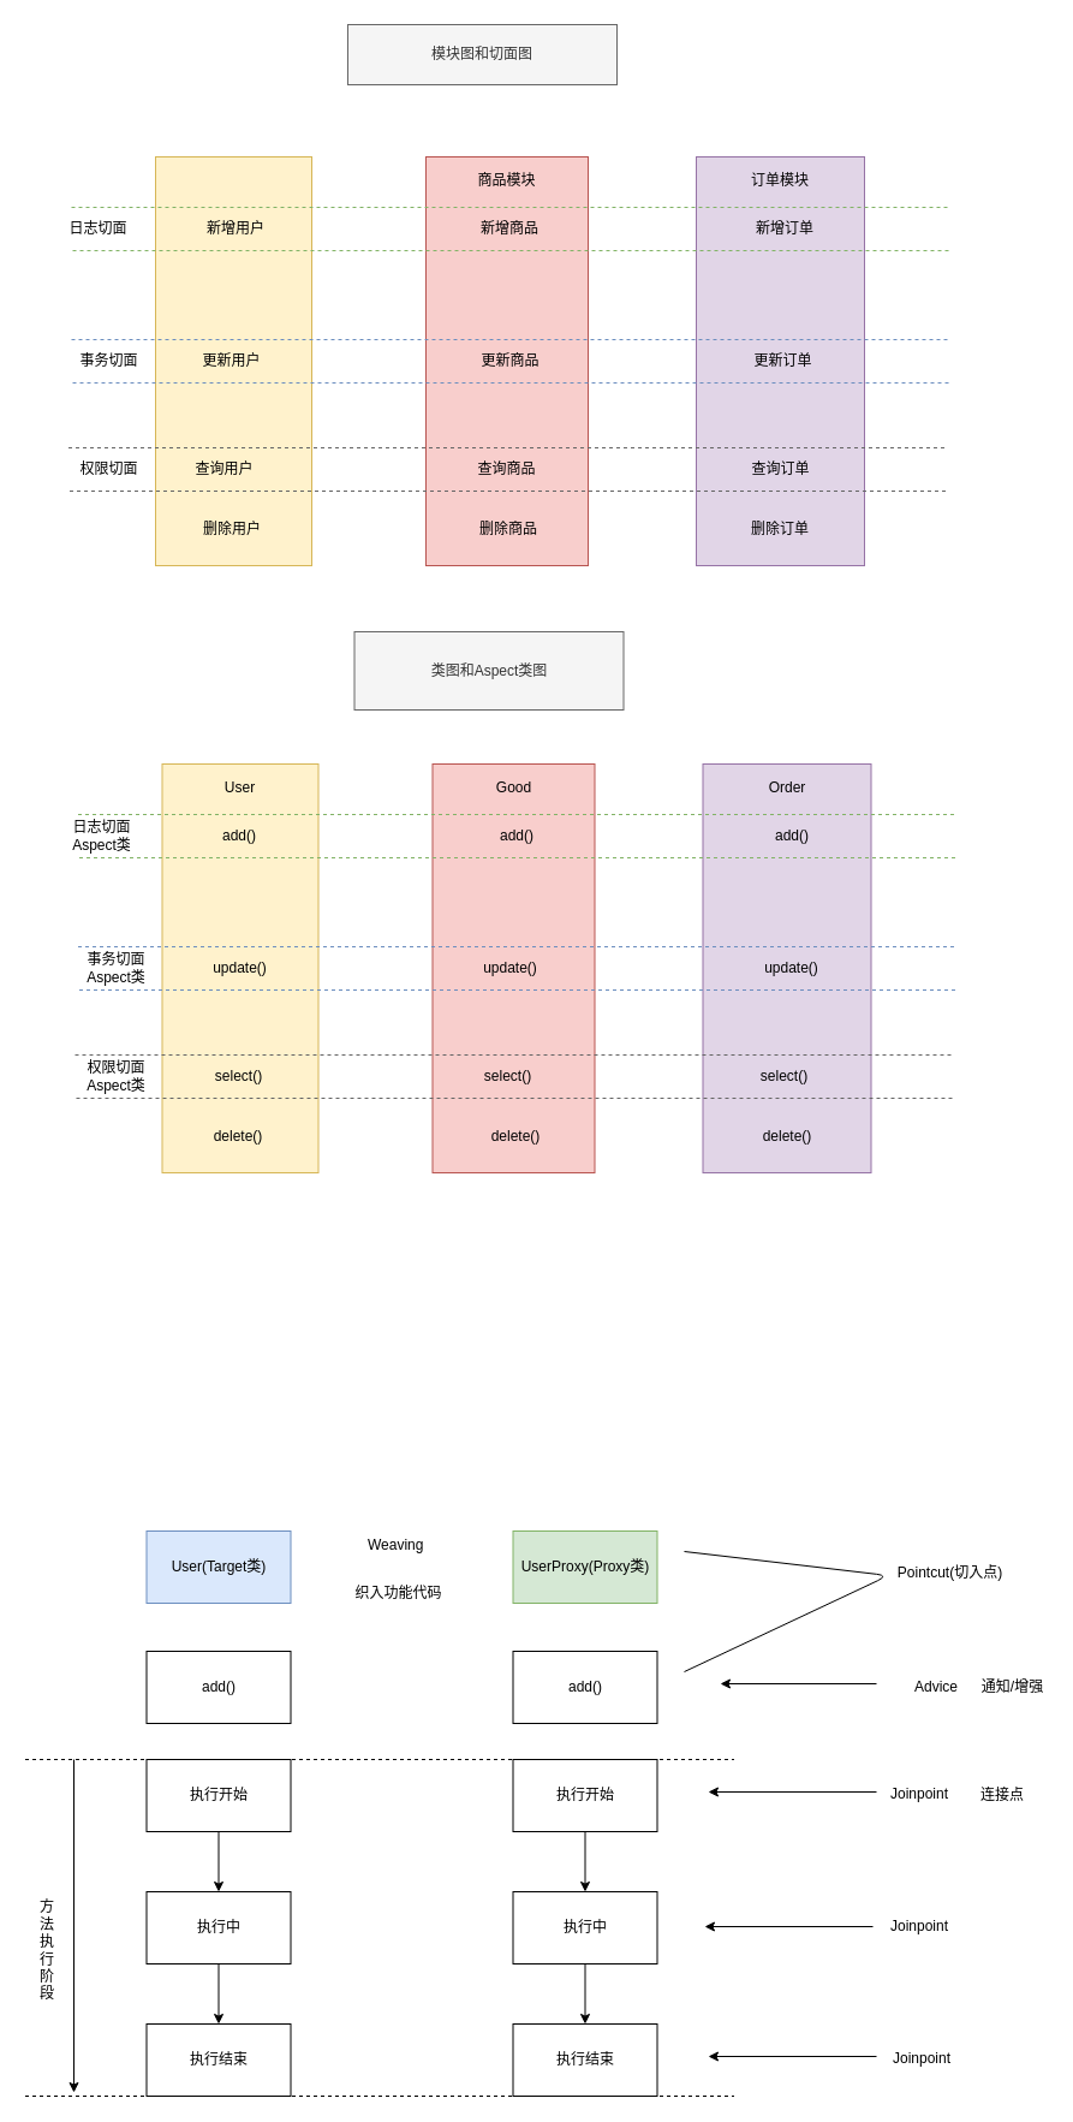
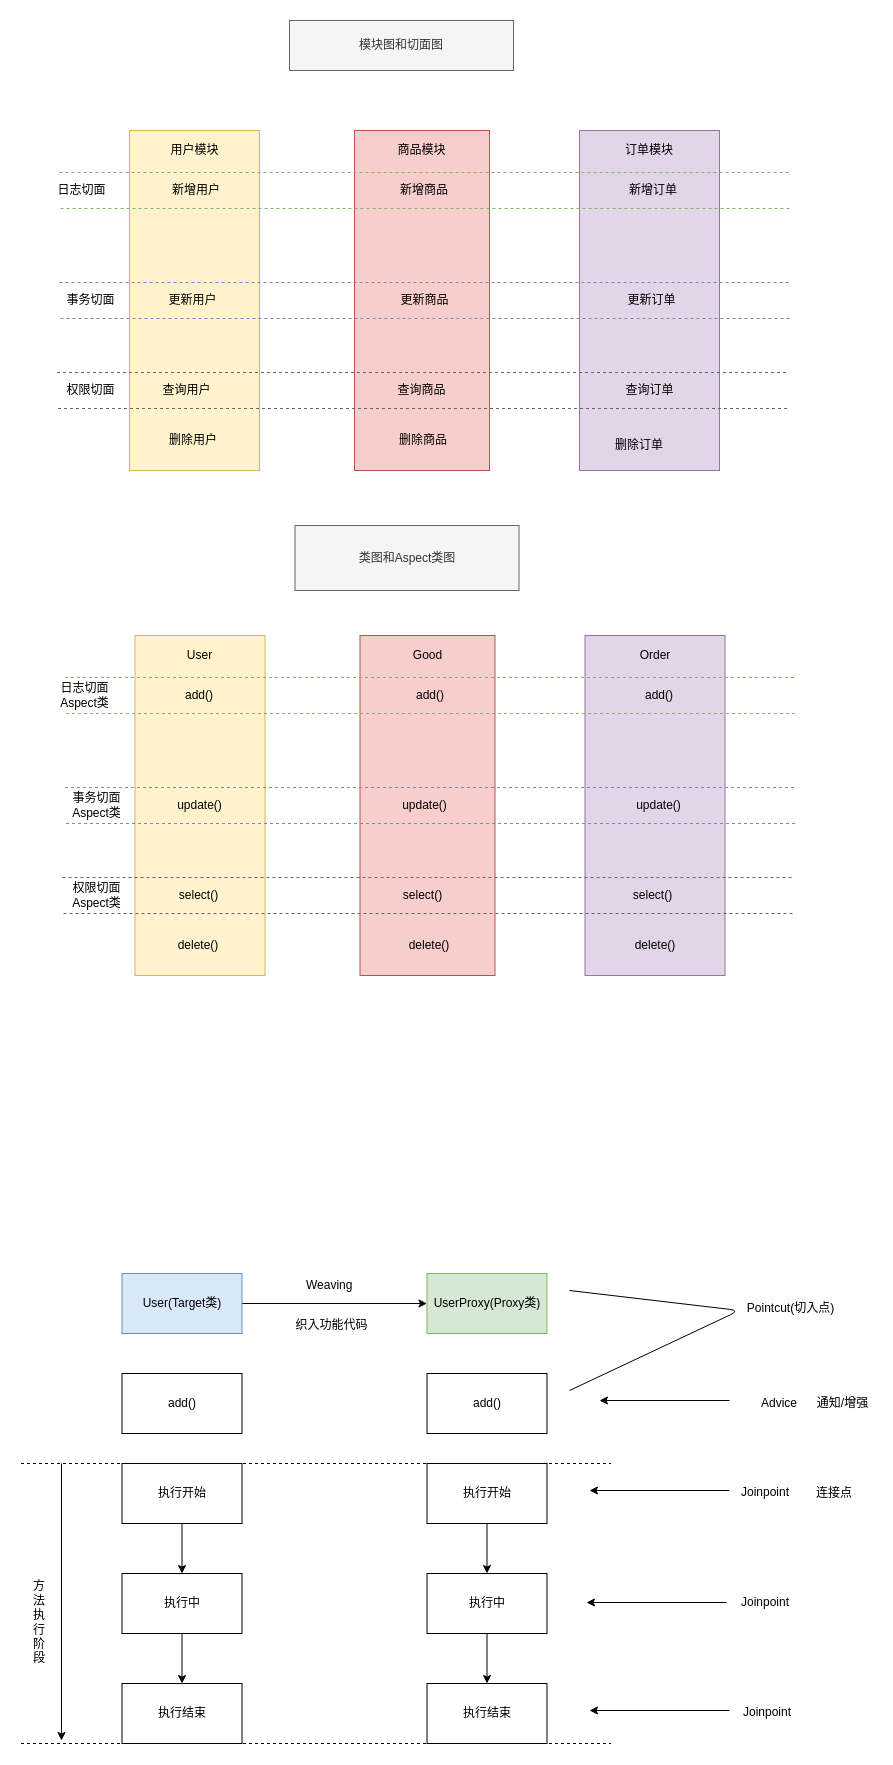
+ <mxCell id="11" value="用户模块" style="text;html=1;strokeColor=none;fillColor=none;align=center;verticalAlign=middle;whiteSpace=wrap;rounded=0;dashed=1;" vertex="1" parent="1"><mxGeometry x="166.5" y="140" width="55" height="20" as="geometry" /></mxCell>
- <mxCell id="25" value="删除订单" style="text;html=1;strokeColor=none;fillColor=none;align=center;verticalAlign=middle;whiteSpace=wrap;rounded=0;dashed=1;" vertex="1" parent="1"><mxGeometry x="608" y="430" width="82" height="20" as="geometry" /></mxCell>
+ <mxCell id="25" value="删除订单" style="text;html=1;strokeColor=none;fillColor=none;align=center;verticalAlign=middle;whiteSpace=wrap;rounded=0;dashed=1;" vertex="1" parent="1"><mxGeometry x="598" y="435" width="82" height="20" as="geometry" /></mxCell>
+ <mxCell id="58" value="" style="edgeStyle=orthogonalEdgeStyle;rounded=0;orthogonalLoop=1;jettySize=auto;html=1;entryX=0;entryY=0.5;entryDx=0;entryDy=0;" edge="1" parent="1" source="59" target="66"><mxGeometry relative="1" as="geometry"><mxPoint x="399" y="1303" as="targetPoint" /></mxGeometry></mxCell>
